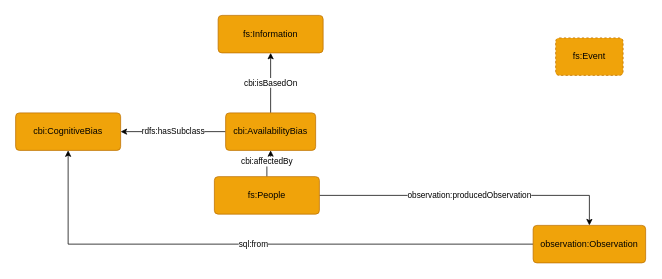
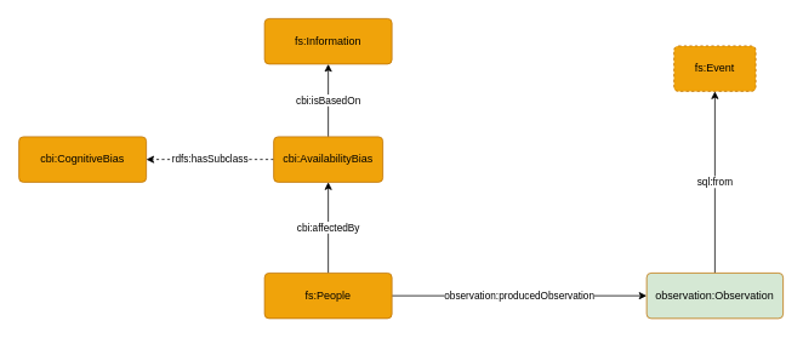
- <mxCell id="2" value="rdfs:hasSubclass" style="edgeStyle=orthogonalEdgeStyle;rounded=0;orthogonalLoop=1;jettySize=auto;html=1;entryX=1;entryY=0.5;entryDx=0;entryDy=0;" edge="1" parent="1" source="4" target="12"><mxGeometry relative="1" as="geometry" /></mxCell>
+ <mxCell id="2" value="rdfs:hasSubclass" style="edgeStyle=orthogonalEdgeStyle;rounded=0;orthogonalLoop=1;jettySize=auto;html=1;entryX=1;entryY=0.5;entryDx=0;entryDy=0;dashed=1;" edge="1" parent="1" source="4" target="12"><mxGeometry relative="1" as="geometry" /></mxCell>
- <mxCell id="7" value="fs:People" style="rounded=1;arcSize=10;whiteSpace=wrap;html=1;align=center;fillColor=#f0a30a;strokeColor=#BD7000;fontColor=#000000;" vertex="1" parent="1"><mxGeometry x="285" y="235" width="140" height="50" as="geometry" /></mxCell>
+ <mxCell id="7" value="fs:People" style="rounded=1;arcSize=10;whiteSpace=wrap;html=1;align=center;fillColor=#f0a30a;strokeColor=#BD7000;fontColor=#000000;" vertex="1" parent="1"><mxGeometry x="290" y="300" width="140" height="50" as="geometry" /></mxCell>
- <mxCell id="8" value="sql:from" style="edgeStyle=orthogonalEdgeStyle;rounded=0;orthogonalLoop=1;jettySize=auto;html=1;" edge="1" parent="1" source="9" target="12"><mxGeometry relative="1" as="geometry" /></mxCell>
+ <mxCell id="8" value="sql:from" style="edgeStyle=orthogonalEdgeStyle;rounded=0;orthogonalLoop=1;jettySize=auto;html=1;" edge="1" parent="1" source="9" target="10"><mxGeometry relative="1" as="geometry" /></mxCell>
- <mxCell id="9" value="observation:Observation" style="rounded=1;arcSize=10;whiteSpace=wrap;html=1;align=center;fillColor=#f0a30a;strokeColor=#BD7000;fontColor=#000000;" vertex="1" parent="1"><mxGeometry x="710" y="300" width="150" height="50" as="geometry" /></mxCell>
+ <mxCell id="9" value="observation:Observation" style="rounded=1;arcSize=10;whiteSpace=wrap;html=1;align=center;fillColor=#d5e8d4;strokeColor=#BD7000;fontColor=#000000;" vertex="1" parent="1"><mxGeometry x="710" y="300" width="150" height="50" as="geometry" /></mxCell>
